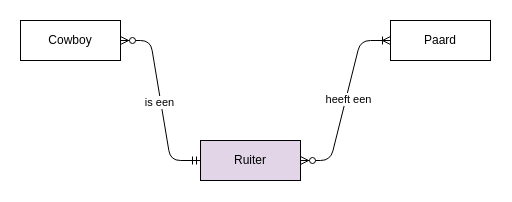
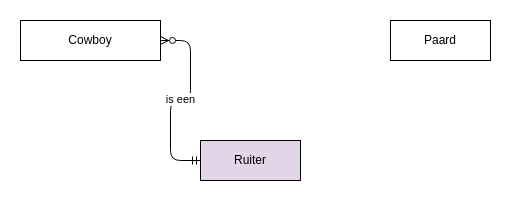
- <mxCell id="2" value="Cowboy" style="whiteSpace=wrap;html=1;align=center;" vertex="1" parent="1"><mxGeometry x="20" y="20" width="100" height="40" as="geometry" /></mxCell>
+ <mxCell id="2" value="Cowboy" style="whiteSpace=wrap;html=1;align=center;" vertex="1" parent="1"><mxGeometry x="20" y="20" width="140" height="40" as="geometry" /></mxCell>
- <mxCell id="7" value="" style="edgeStyle=entityRelationEdgeStyle;fontSize=12;html=1;endArrow=ERoneToMany;startArrow=ERzeroToMany;entryX=0;entryY=0.5;entryDx=0;entryDy=0;exitX=1;exitY=0.5;exitDx=0;exitDy=0;" edge="1" parent="1" source="4" target="3"><mxGeometry width="100" height="100" relative="1" as="geometry"><mxPoint x="380" y="240" as="sourcePoint" /><mxPoint x="450" y="120" as="targetPoint" /></mxGeometry></mxCell>
- <mxCell id="8" value="heeft een" style="edgeLabel;html=1;align=center;verticalAlign=middle;resizable=0;points=[];" vertex="1" connectable="0" parent="7"><mxGeometry x="0.029" y="-2" relative="1" as="geometry"><mxPoint y="1" as="offset" /></mxGeometry></mxCell>
